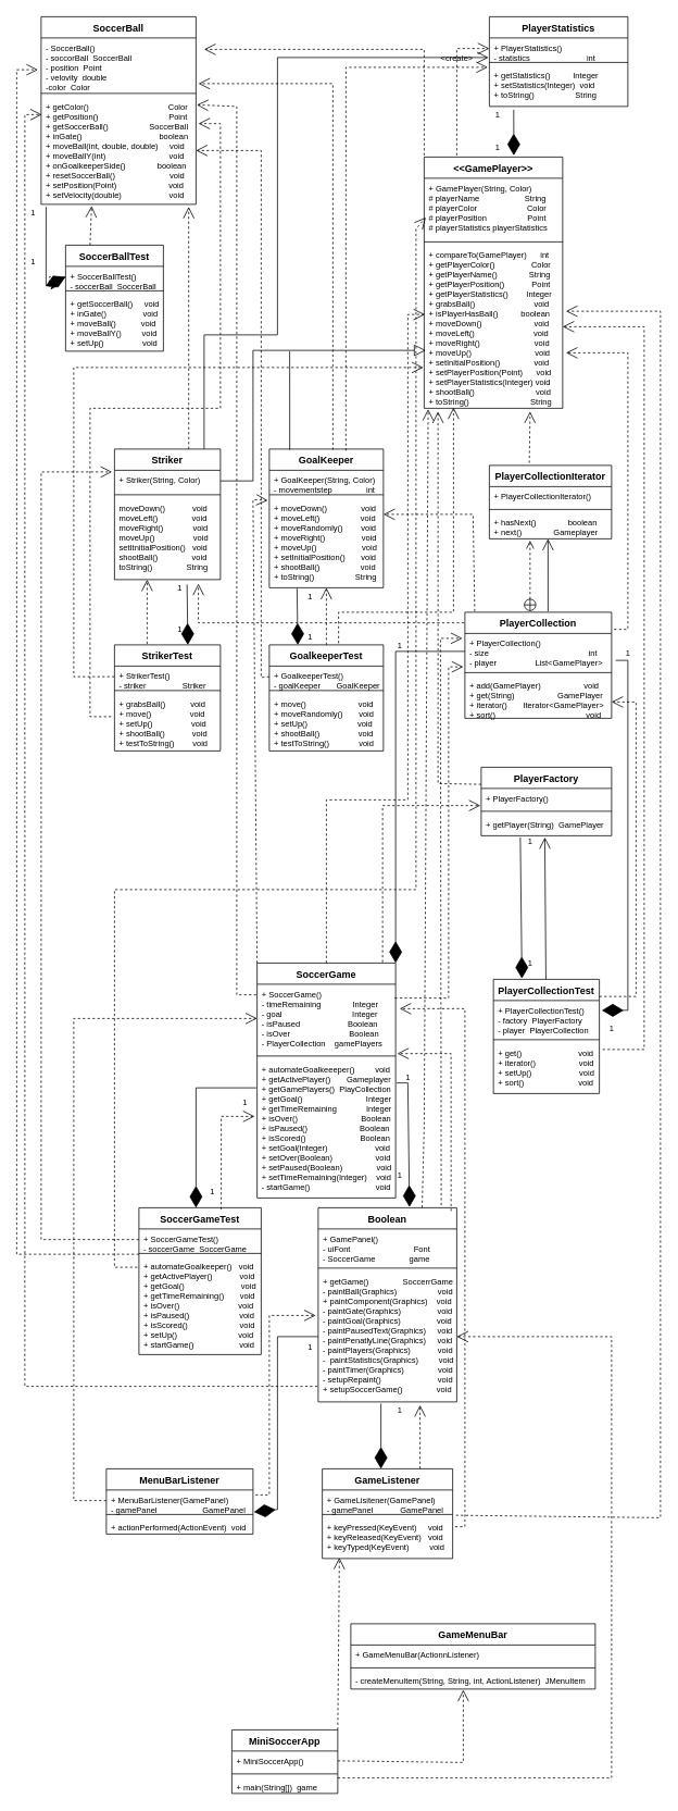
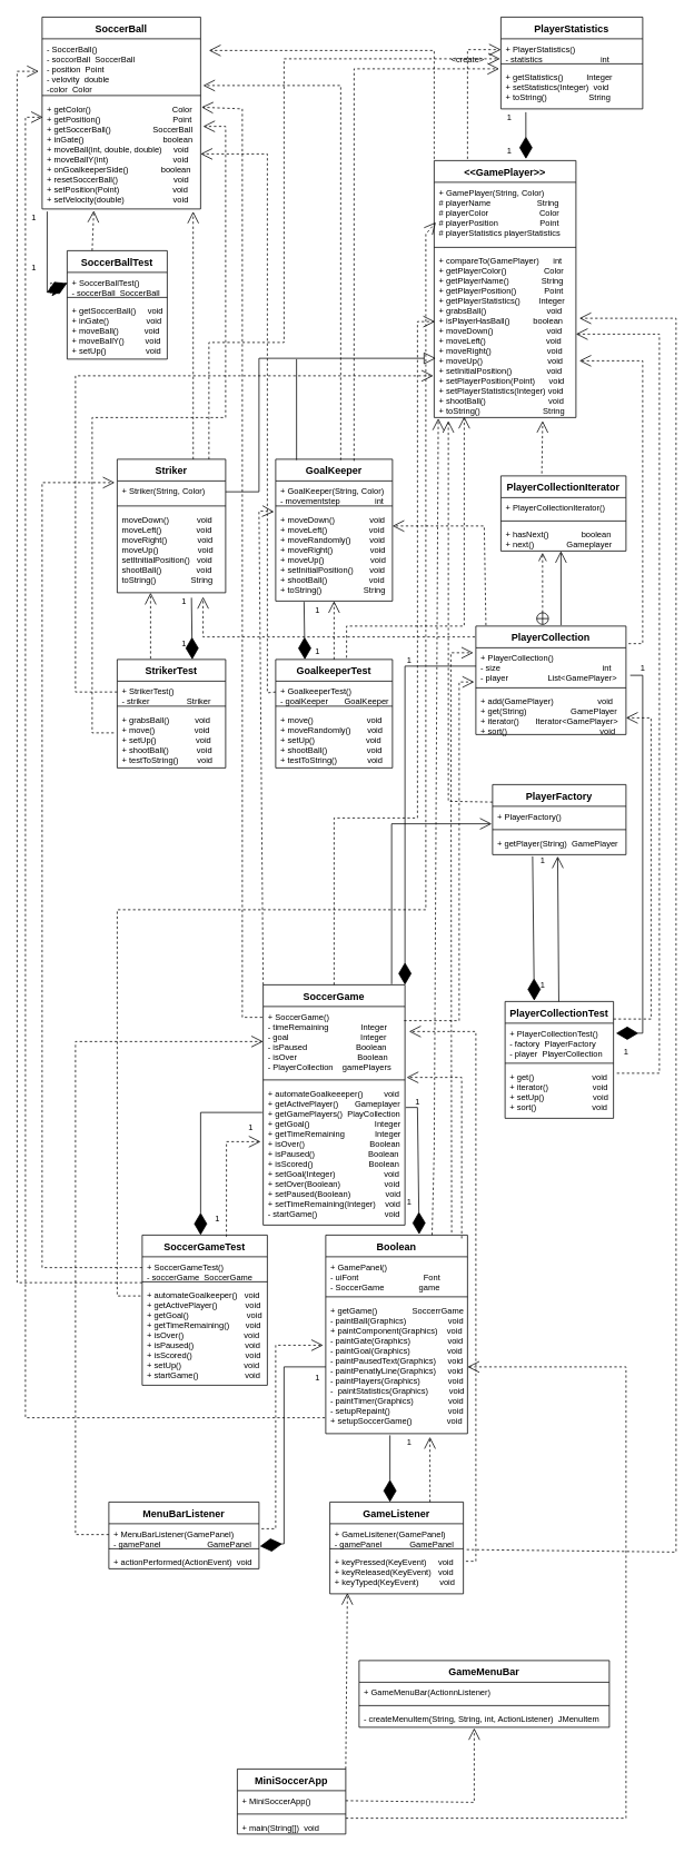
- <mxCell id="148" value="" style="endArrow=open;endFill=1;endSize=12;html=1;rounded=0;dashed=0;fontSize=10;exitX=0.846;exitY=0;exitDx=0;exitDy=0;exitPerimeter=0;entryX=-0.006;entryY=0.923;entryDx=0;entryDy=0;entryPerimeter=0;" parent="1" source="24" target="82" edge="1"><mxGeometry width="160" relative="1" as="geometry"><mxPoint x="310" y="630" as="sourcePoint" /><mxPoint x="400" y="300" as="targetPoint" /><Array as="points"><mxPoint x="250" y="410" /><mxPoint x="340" y="410" /><mxPoint x="340" y="70" /></Array></mxGeometry></mxCell>
+ <mxCell id="148" value="" style="endArrow=open;endFill=1;endSize=12;html=1;rounded=0;dashed=1;fontSize=10;exitX=0.846;exitY=0;exitDx=0;exitDy=0;exitPerimeter=0;entryX=-0.006;entryY=0.923;entryDx=0;entryDy=0;entryPerimeter=0;" parent="1" source="24" target="82" edge="1"><mxGeometry width="160" relative="1" as="geometry"><mxPoint x="310" y="630" as="sourcePoint" /><mxPoint x="400" y="300" as="targetPoint" /><Array as="points"><mxPoint x="250" y="410" /><mxPoint x="340" y="410" /><mxPoint x="340" y="70" /></Array></mxGeometry></mxCell>
- <mxCell id="117" value="" style="endArrow=open;endFill=1;endSize=12;html=1;rounded=0;fontSize=10;dashed=1;exitX=0.906;exitY=-0.003;exitDx=0;exitDy=0;exitPerimeter=0;entryX=-0.006;entryY=0.875;entryDx=0;entryDy=0;entryPerimeter=0;" parent="1" source="7" target="63" edge="1"><mxGeometry width="160" relative="1" as="geometry"><mxPoint x="320" y="990" as="sourcePoint" /><mxPoint x="480" y="990" as="targetPoint" /><Array as="points"><mxPoint x="469" y="987" /></Array></mxGeometry></mxCell>
+ <mxCell id="117" value="" style="endArrow=open;endFill=1;endSize=12;html=1;rounded=0;fontSize=10;dashed=0;exitX=0.906;exitY=-0.003;exitDx=0;exitDy=0;exitPerimeter=0;entryX=-0.006;entryY=0.875;entryDx=0;entryDy=0;entryPerimeter=0;" parent="1" source="7" target="63" edge="1"><mxGeometry width="160" relative="1" as="geometry"><mxPoint x="320" y="990" as="sourcePoint" /><mxPoint x="480" y="990" as="targetPoint" /><Array as="points"><mxPoint x="469" y="987" /></Array></mxGeometry></mxCell>
- <mxCell id="61" value="+ main(String[])  game" style="text;strokeColor=none;fillColor=none;align=left;verticalAlign=top;spacingLeft=4;spacingRight=4;overflow=hidden;rotatable=0;points=[[0,0.5],[1,0.5]];portConstraint=eastwest;fontSize=10;" parent="58" vertex="1"><mxGeometry y="58" width="130" height="20" as="geometry" /></mxCell>
+ <mxCell id="61" value="+ main(String[])  void" style="text;strokeColor=none;fillColor=none;align=left;verticalAlign=top;spacingLeft=4;spacingRight=4;overflow=hidden;rotatable=0;points=[[0,0.5],[1,0.5]];portConstraint=eastwest;fontSize=10;" parent="58" vertex="1"><mxGeometry y="58" width="130" height="20" as="geometry" /></mxCell>
